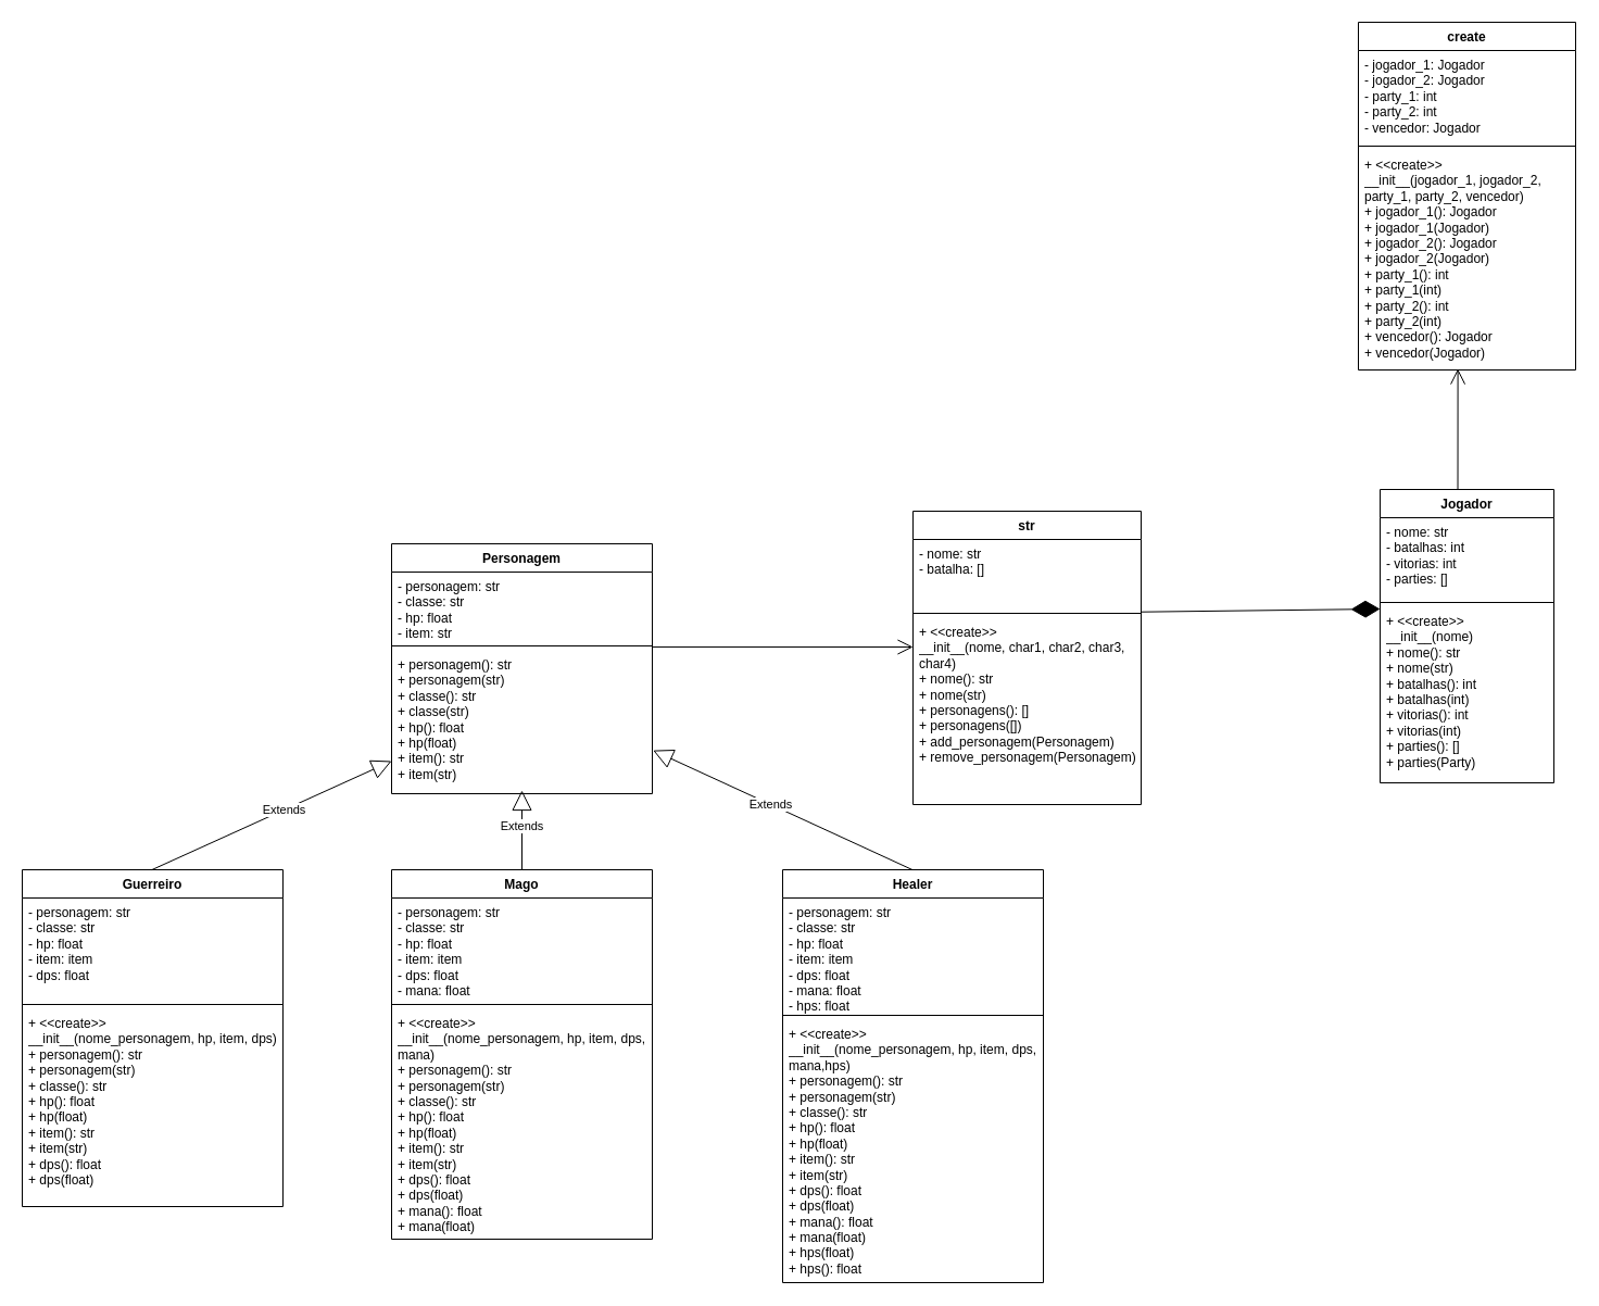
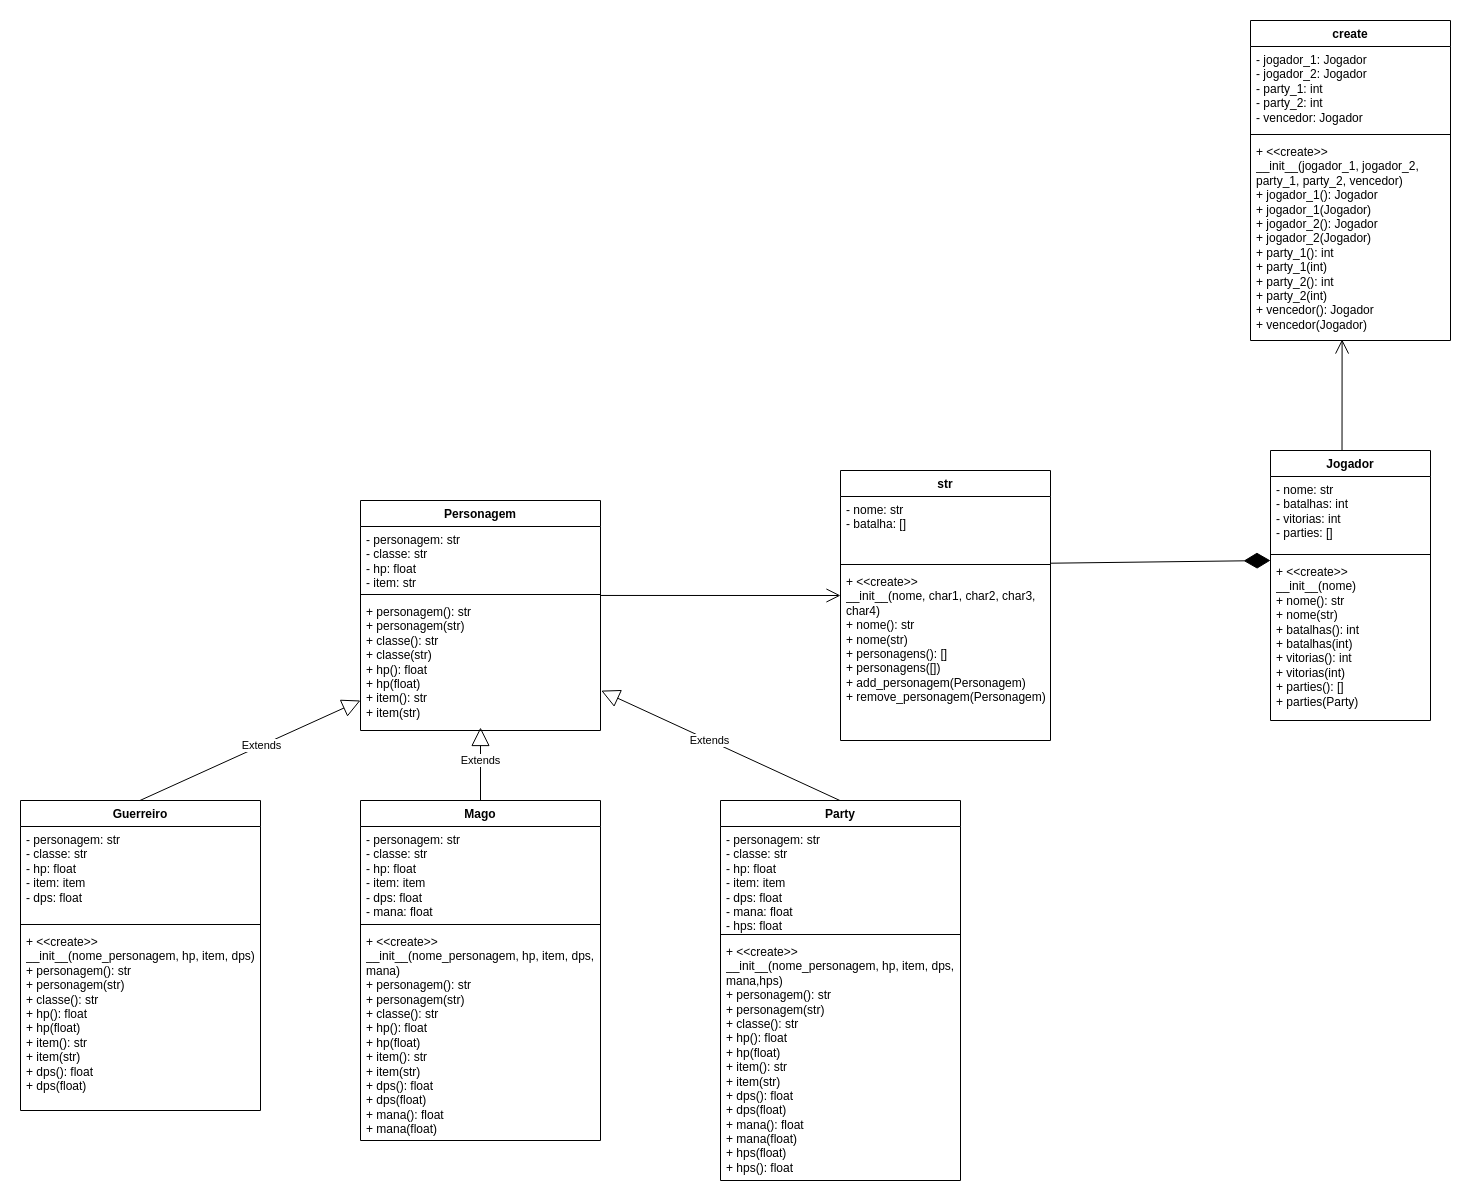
- <mxCell id="26" value="Healer" style="swimlane;fontStyle=1;align=center;verticalAlign=top;childLayout=stackLayout;horizontal=1;startSize=26;horizontalStack=0;resizeParent=1;resizeParentMax=0;resizeLast=0;collapsible=1;marginBottom=0;whiteSpace=wrap;html=1;" parent="1" vertex="1"><mxGeometry x="720" y="800" width="240" height="380" as="geometry" /></mxCell>
+ <mxCell id="26" value="Party" style="swimlane;fontStyle=1;align=center;verticalAlign=top;childLayout=stackLayout;horizontal=1;startSize=26;horizontalStack=0;resizeParent=1;resizeParentMax=0;resizeLast=0;collapsible=1;marginBottom=0;whiteSpace=wrap;html=1;" parent="1" vertex="1"><mxGeometry x="720" y="800" width="240" height="380" as="geometry" /></mxCell>
